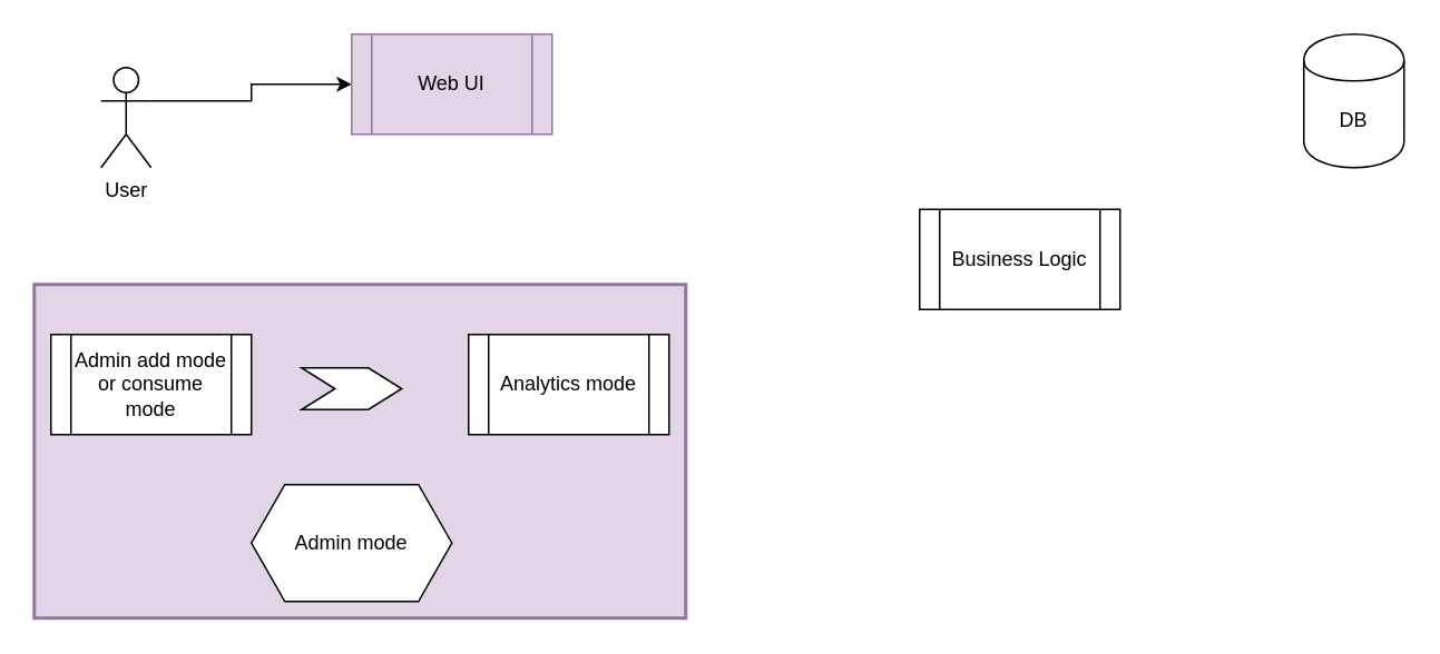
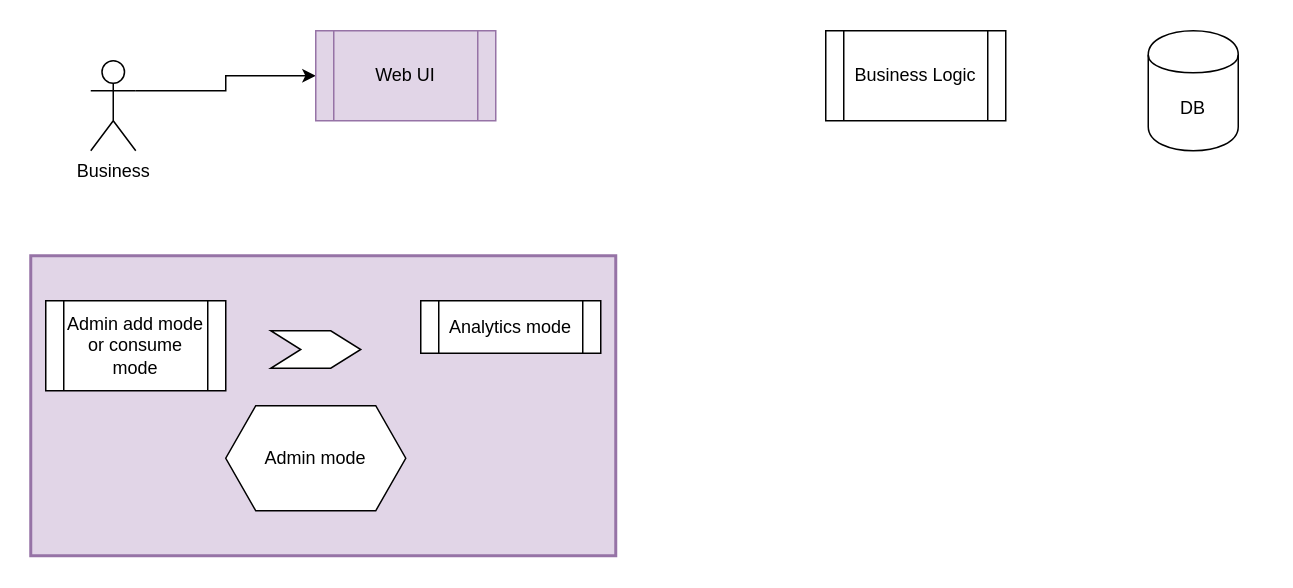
- <mxCell id="7" value="DB" style="shape=cylinder;whiteSpace=wrap;html=1;boundedLbl=1;backgroundOutline=1;" vertex="1" parent="1"><mxGeometry x="780" y="20" width="60" height="80" as="geometry" /></mxCell>
+ <mxCell id="7" value="DB" style="shape=cylinder;whiteSpace=wrap;html=1;boundedLbl=1;backgroundOutline=1;" vertex="1" parent="1"><mxGeometry x="765" y="20" width="60" height="80" as="geometry" /></mxCell>
- <mxCell id="4" value="User" style="shape=umlActor;verticalLabelPosition=bottom;verticalAlign=top;html=1;" vertex="1" parent="1"><mxGeometry x="60" y="40" width="30" height="60" as="geometry" /></mxCell>
+ <mxCell id="4" value="Business" style="shape=umlActor;verticalLabelPosition=bottom;verticalAlign=top;html=1;" vertex="1" parent="1"><mxGeometry x="60" y="40" width="30" height="60" as="geometry" /></mxCell>
- <mxCell id="6" value="Business Logic" style="shape=process;whiteSpace=wrap;html=1;backgroundOutline=1;" vertex="1" parent="1"><mxGeometry x="550" y="125" width="120" height="60" as="geometry" /></mxCell>
+ <mxCell id="6" value="Business Logic" style="shape=process;whiteSpace=wrap;html=1;backgroundOutline=1;" vertex="1" parent="1"><mxGeometry x="550" y="20" width="120" height="60" as="geometry" /></mxCell>
- <mxCell id="10" value="Analytics mode" style="shape=process;whiteSpace=wrap;html=1;backgroundOutline=1;" vertex="1" parent="1"><mxGeometry x="280" y="200" width="120" height="60" as="geometry" /></mxCell>
+ <mxCell id="10" value="Analytics mode" style="shape=process;whiteSpace=wrap;html=1;backgroundOutline=1;" vertex="1" parent="1"><mxGeometry x="280" y="200" width="120" height="35" as="geometry" /></mxCell>
- <mxCell id="11" value="Admin mode" style="shape=hexagon;perimeter=hexagonPerimeter2;whiteSpace=wrap;html=1;fixedSize=1;" vertex="1" parent="1"><mxGeometry x="150" y="290" width="120" height="70" as="geometry" /></mxCell>
+ <mxCell id="11" value="Admin mode" style="shape=hexagon;perimeter=hexagonPerimeter2;whiteSpace=wrap;html=1;fixedSize=1;" vertex="1" parent="1"><mxGeometry x="150" y="270" width="120" height="70" as="geometry" /></mxCell>
